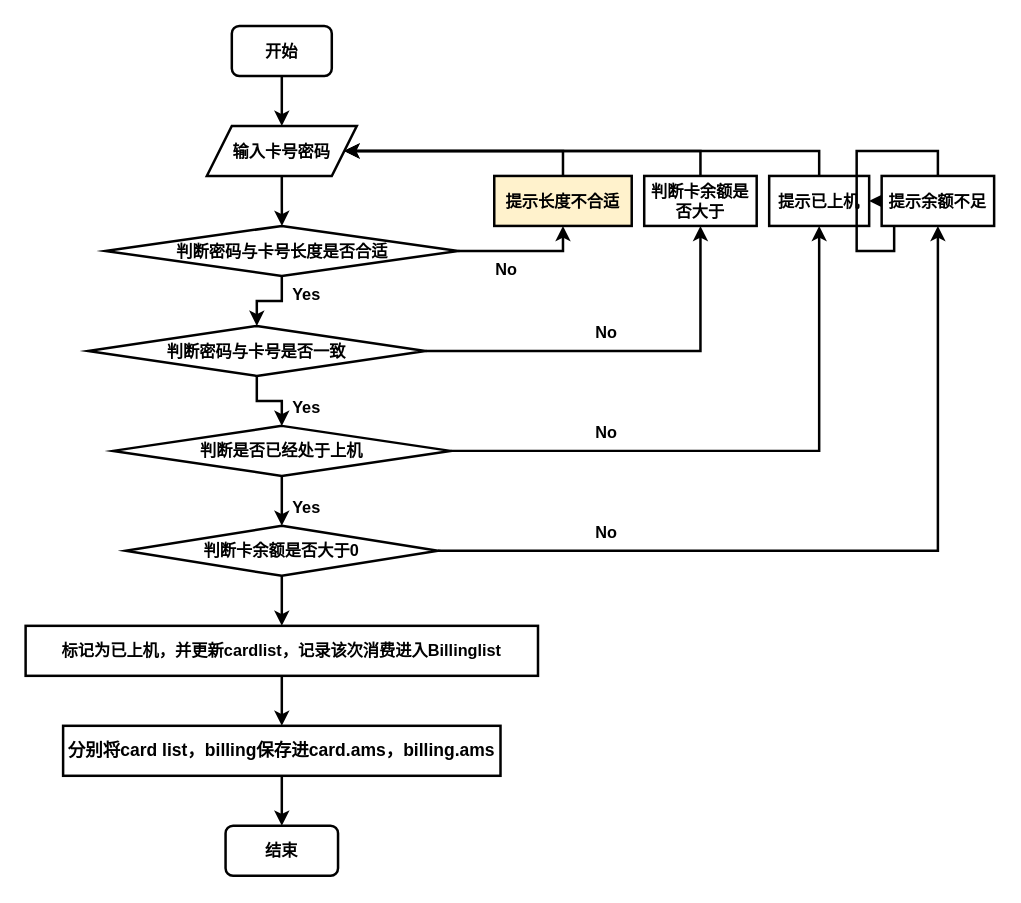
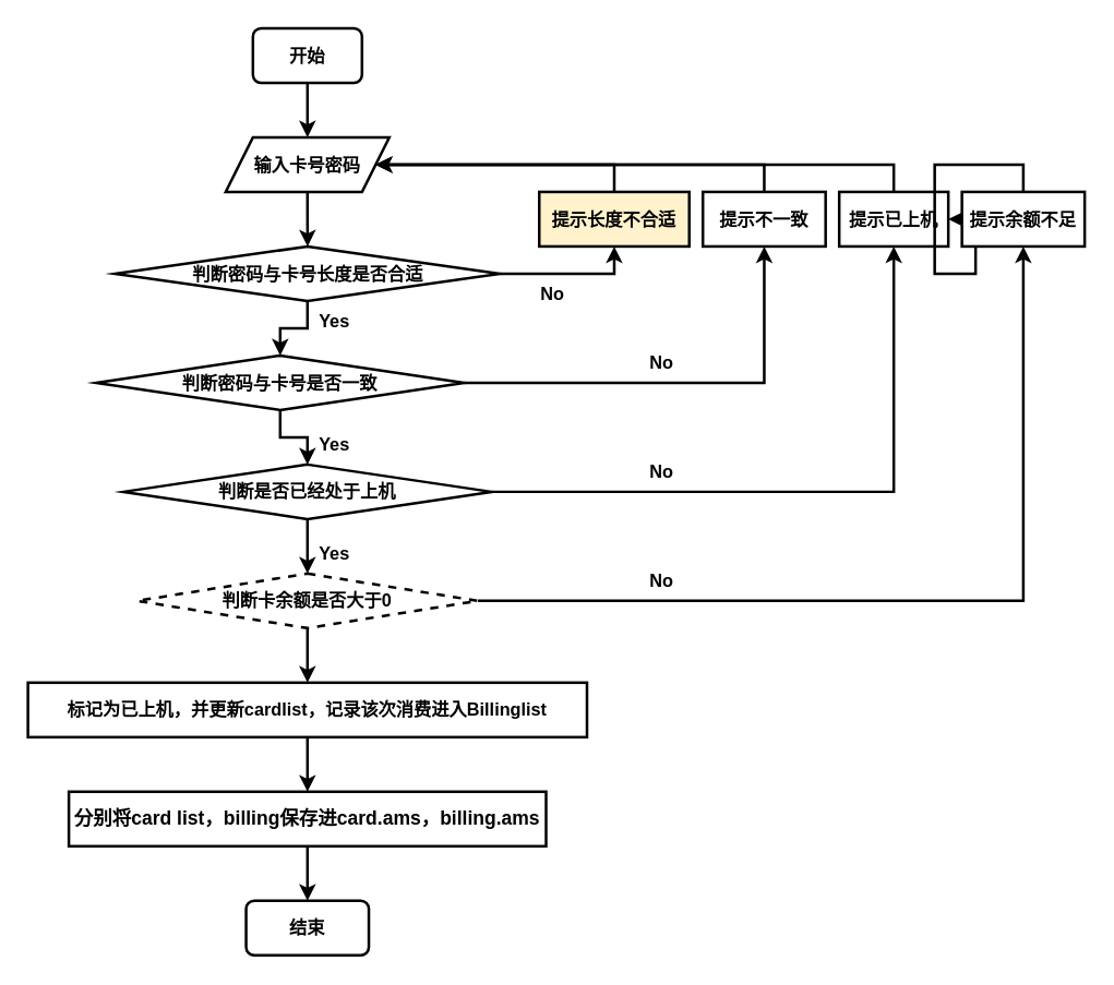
- <mxCell id="24" value="&lt;b&gt;判断卡余额是否大于&lt;/b&gt;" style="rounded=0;whiteSpace=wrap;html=1;strokeWidth=2;fontSize=13;" parent="1" vertex="1"><mxGeometry x="515" y="140" width="90" height="40" as="geometry" /></mxCell>
+ <mxCell id="24" value="&lt;b&gt;提示不一致&lt;/b&gt;" style="rounded=0;whiteSpace=wrap;html=1;strokeWidth=2;fontSize=13;" parent="1" vertex="1"><mxGeometry x="515" y="140" width="90" height="40" as="geometry" /></mxCell>
- <mxCell id="19" value="&lt;b&gt;判断卡余额是否大于0&lt;/b&gt;" style="rhombus;whiteSpace=wrap;html=1;strokeWidth=2;fontSize=13;" parent="1" vertex="1"><mxGeometry x="100" y="420" width="250" height="40" as="geometry" /></mxCell>
+ <mxCell id="19" value="&lt;b&gt;判断卡余额是否大于0&lt;/b&gt;" style="rhombus;whiteSpace=wrap;html=1;strokeWidth=2;fontSize=13;dashed=1;" parent="1" vertex="1"><mxGeometry x="100" y="420" width="250" height="40" as="geometry" /></mxCell>
